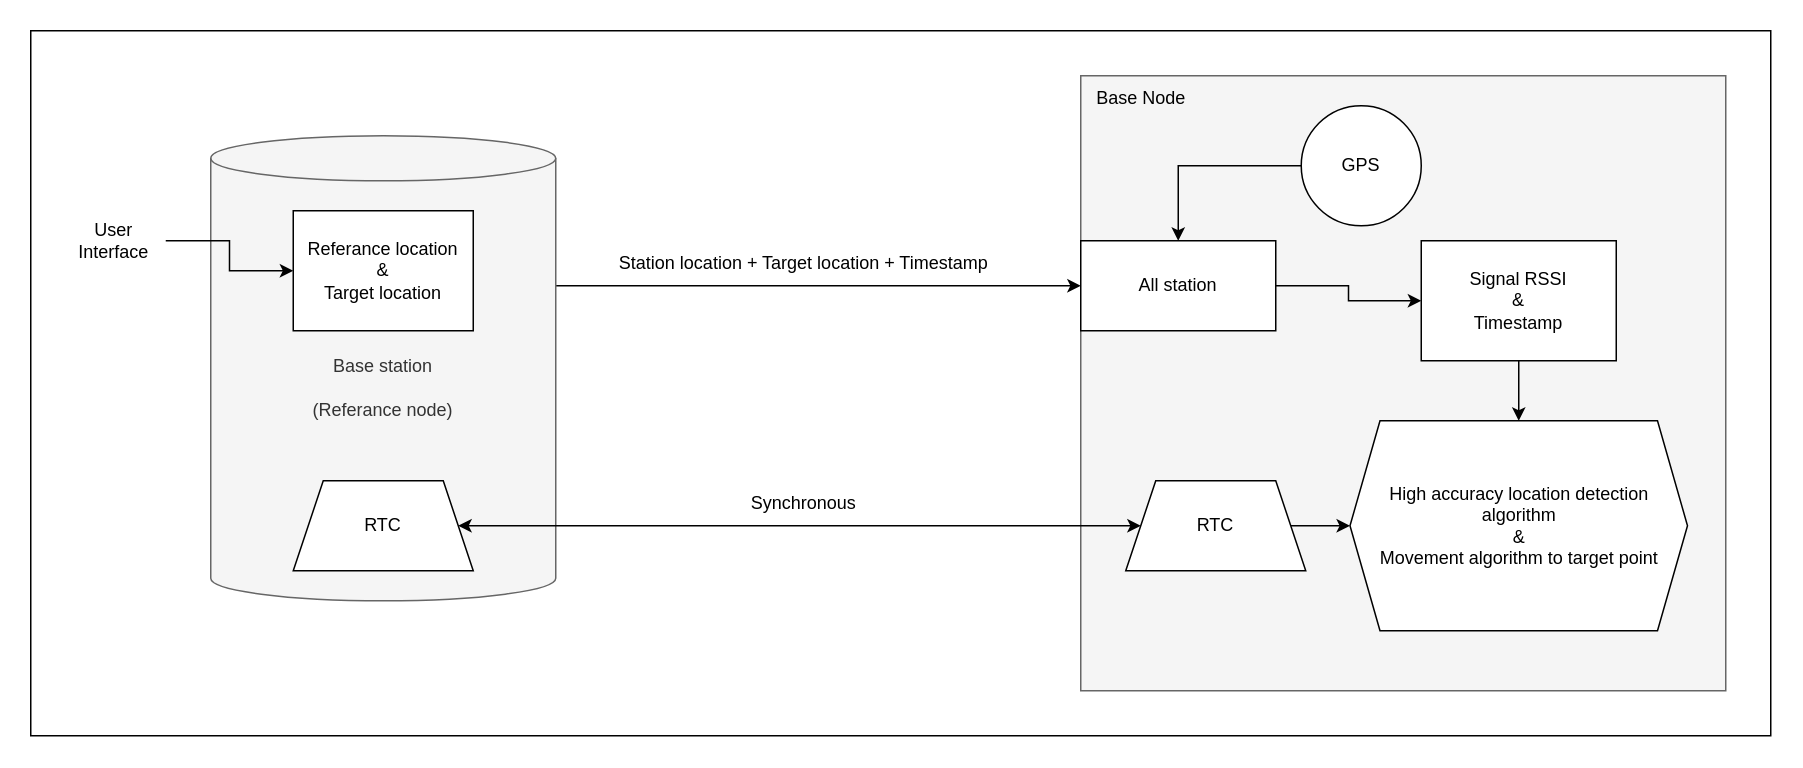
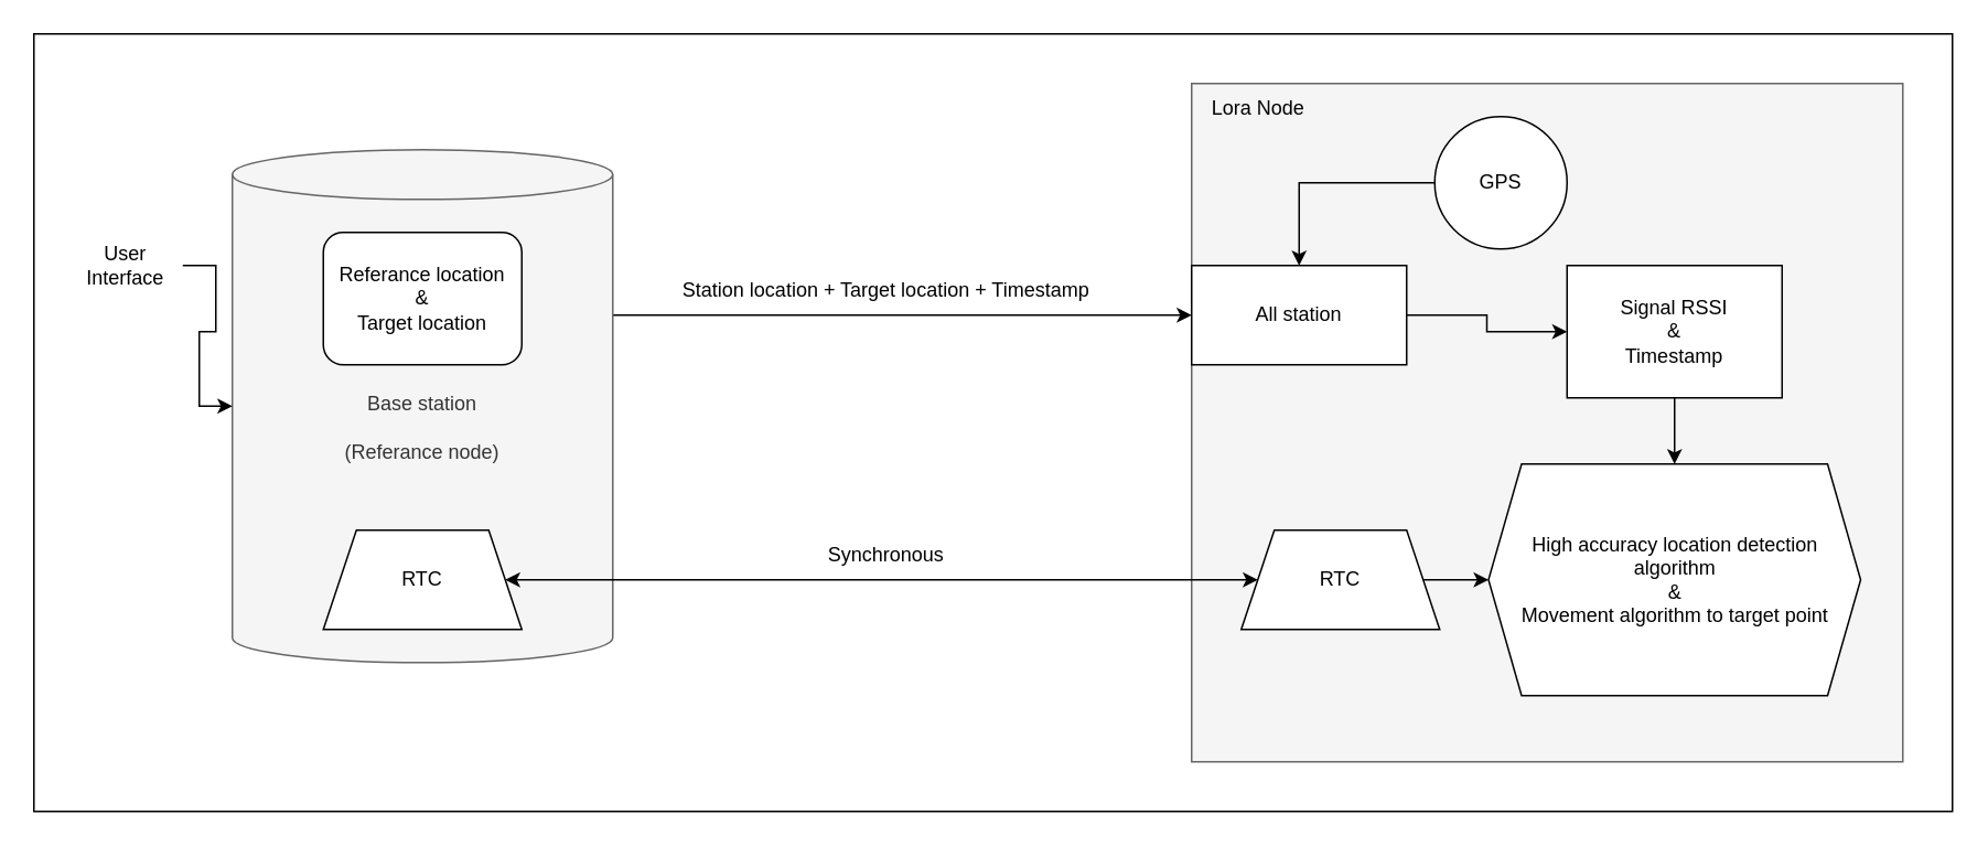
- <mxCell id="6" value="Base Node" style="text;html=1;align=center;verticalAlign=middle;resizable=0;points=[];autosize=1;strokeColor=none;fillColor=none;" parent="1" vertex="1"><mxGeometry x="720" y="50" width="80" height="30" as="geometry" /></mxCell>
+ <mxCell id="6" value="Lora Node" style="text;html=1;align=center;verticalAlign=middle;resizable=0;points=[];autosize=1;strokeColor=none;fillColor=none;" parent="1" vertex="1"><mxGeometry x="720" y="50" width="80" height="30" as="geometry" /></mxCell>
- <mxCell id="20" style="edgeStyle=orthogonalEdgeStyle;rounded=0;orthogonalLoop=1;jettySize=auto;html=1;startArrow=none;startFill=0;" parent="1" source="21" target="19" edge="1"><mxGeometry relative="1" as="geometry" /></mxCell>
+ <mxCell id="20" style="edgeStyle=orthogonalEdgeStyle;rounded=0;orthogonalLoop=1;jettySize=auto;html=1;startArrow=none;startFill=0;" parent="1" source="21" target="4" edge="1"><mxGeometry relative="1" as="geometry" /></mxCell>
- <mxCell id="19" value="Referance location&lt;br&gt;&amp;amp;&lt;br&gt;Target location" style="whiteSpace=wrap;html=1;" parent="1" vertex="1"><mxGeometry x="195" y="140" width="120" height="80" as="geometry" /></mxCell>
+ <mxCell id="19" value="Referance location&lt;br&gt;&amp;amp;&lt;br&gt;Target location" style="whiteSpace=wrap;html=1;rounded=1;" parent="1" vertex="1"><mxGeometry x="195" y="140" width="120" height="80" as="geometry" /></mxCell>
